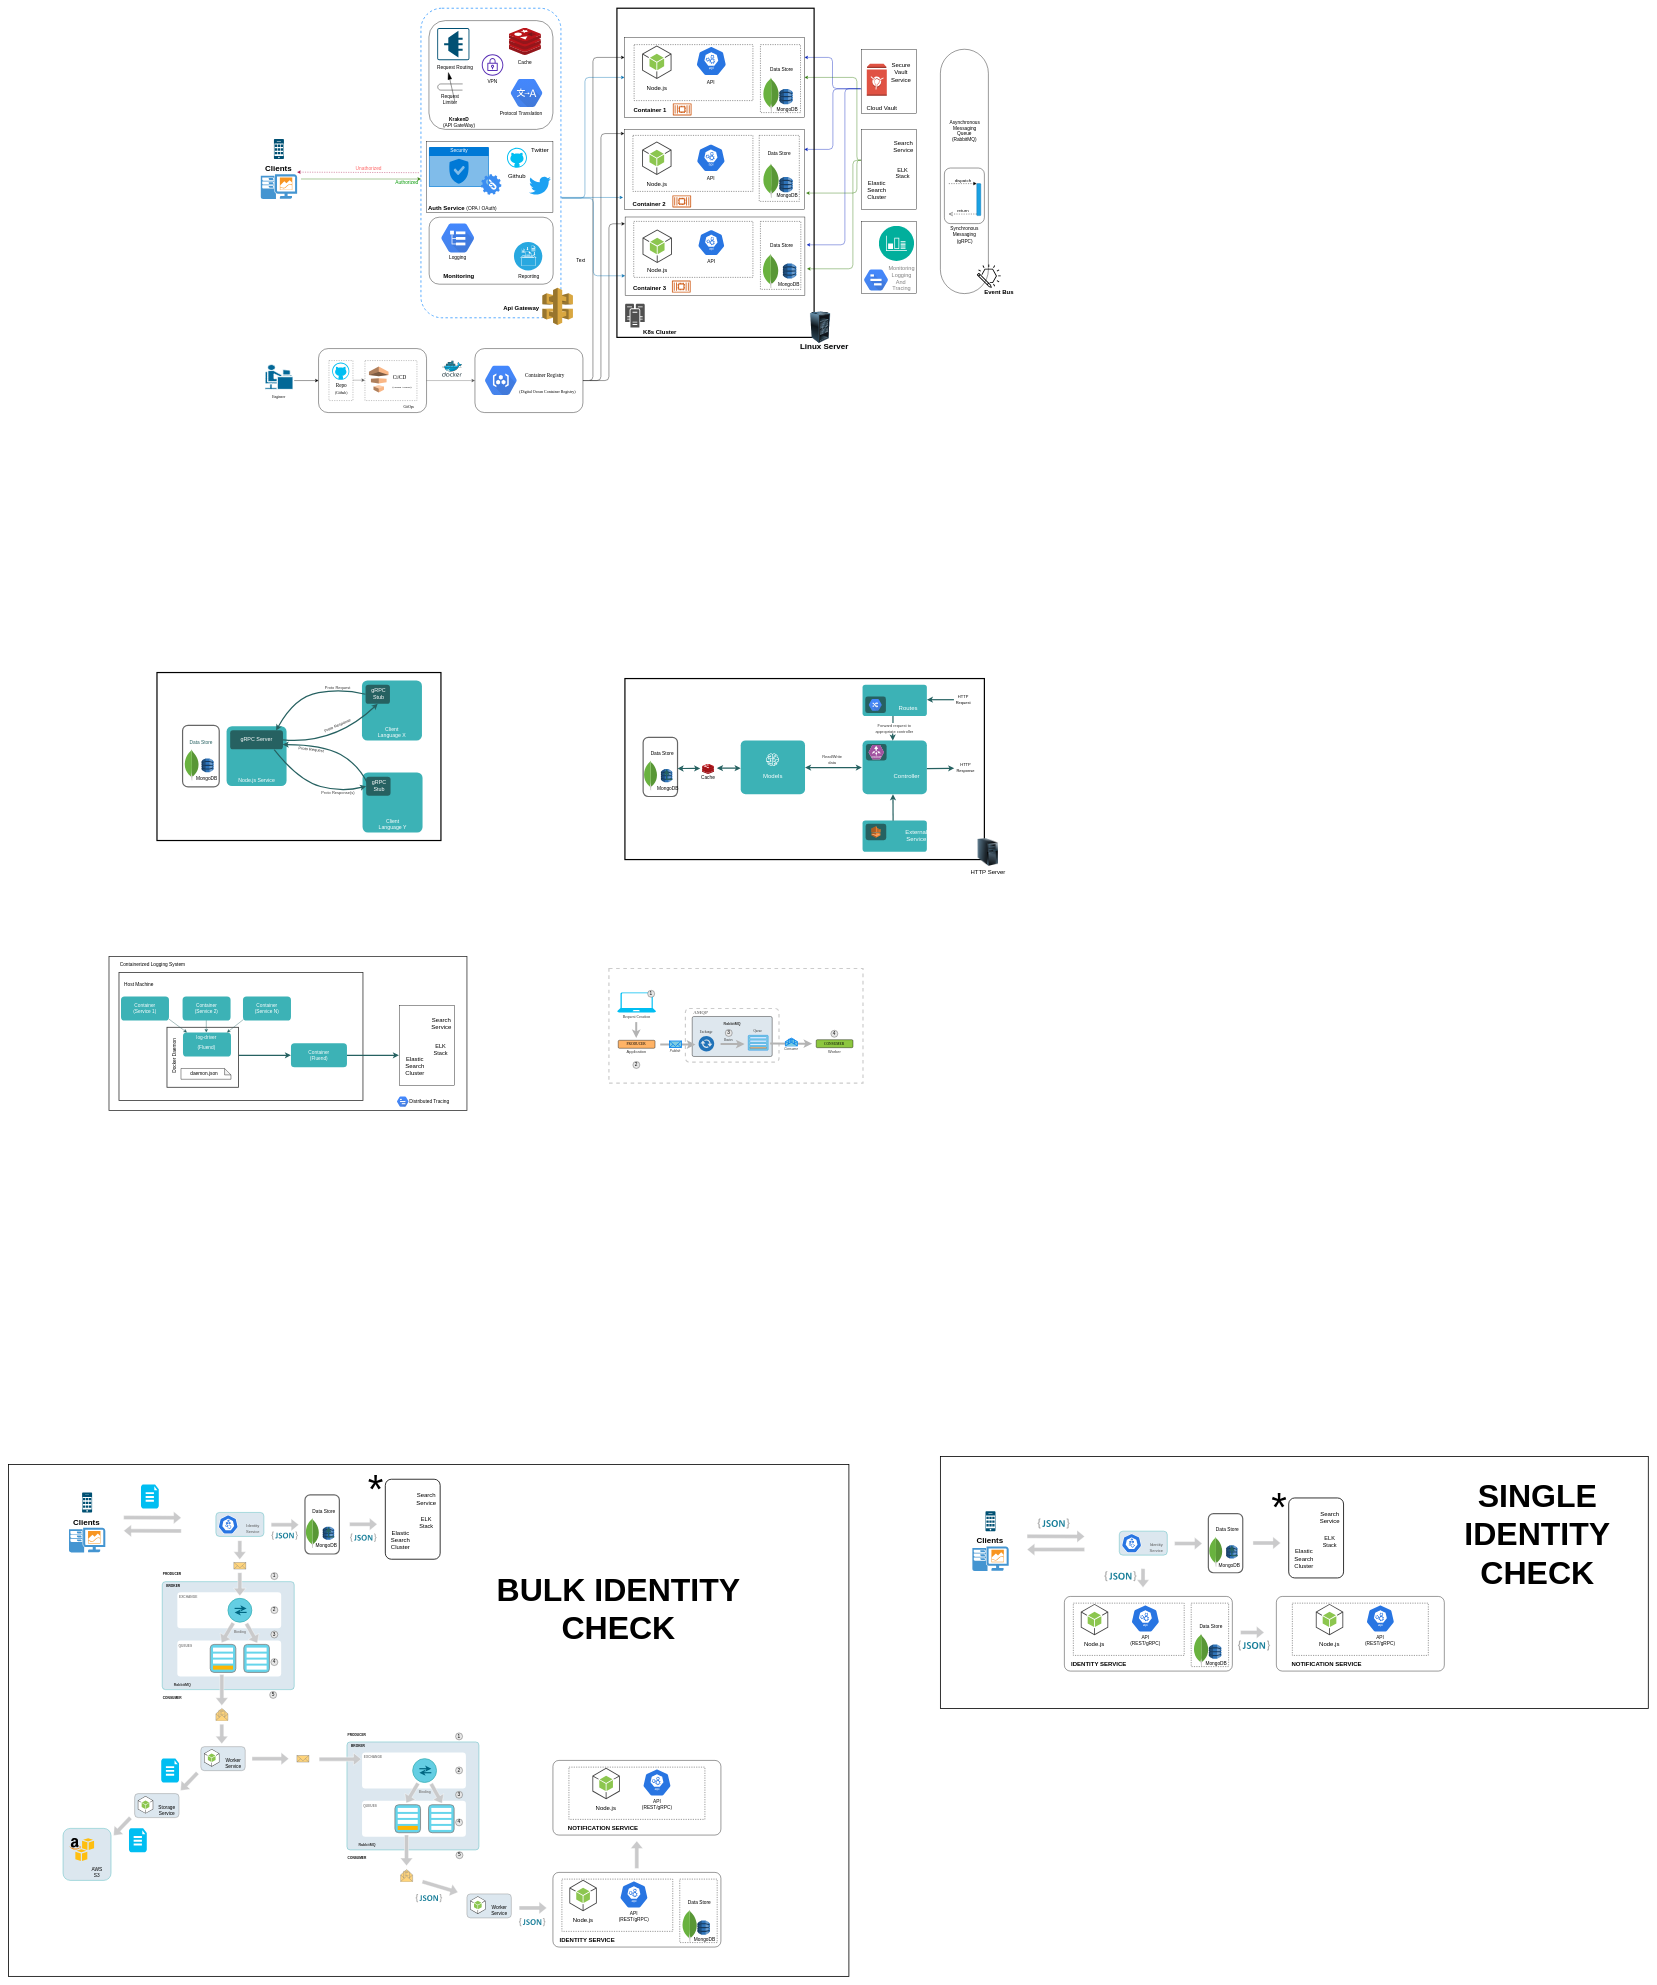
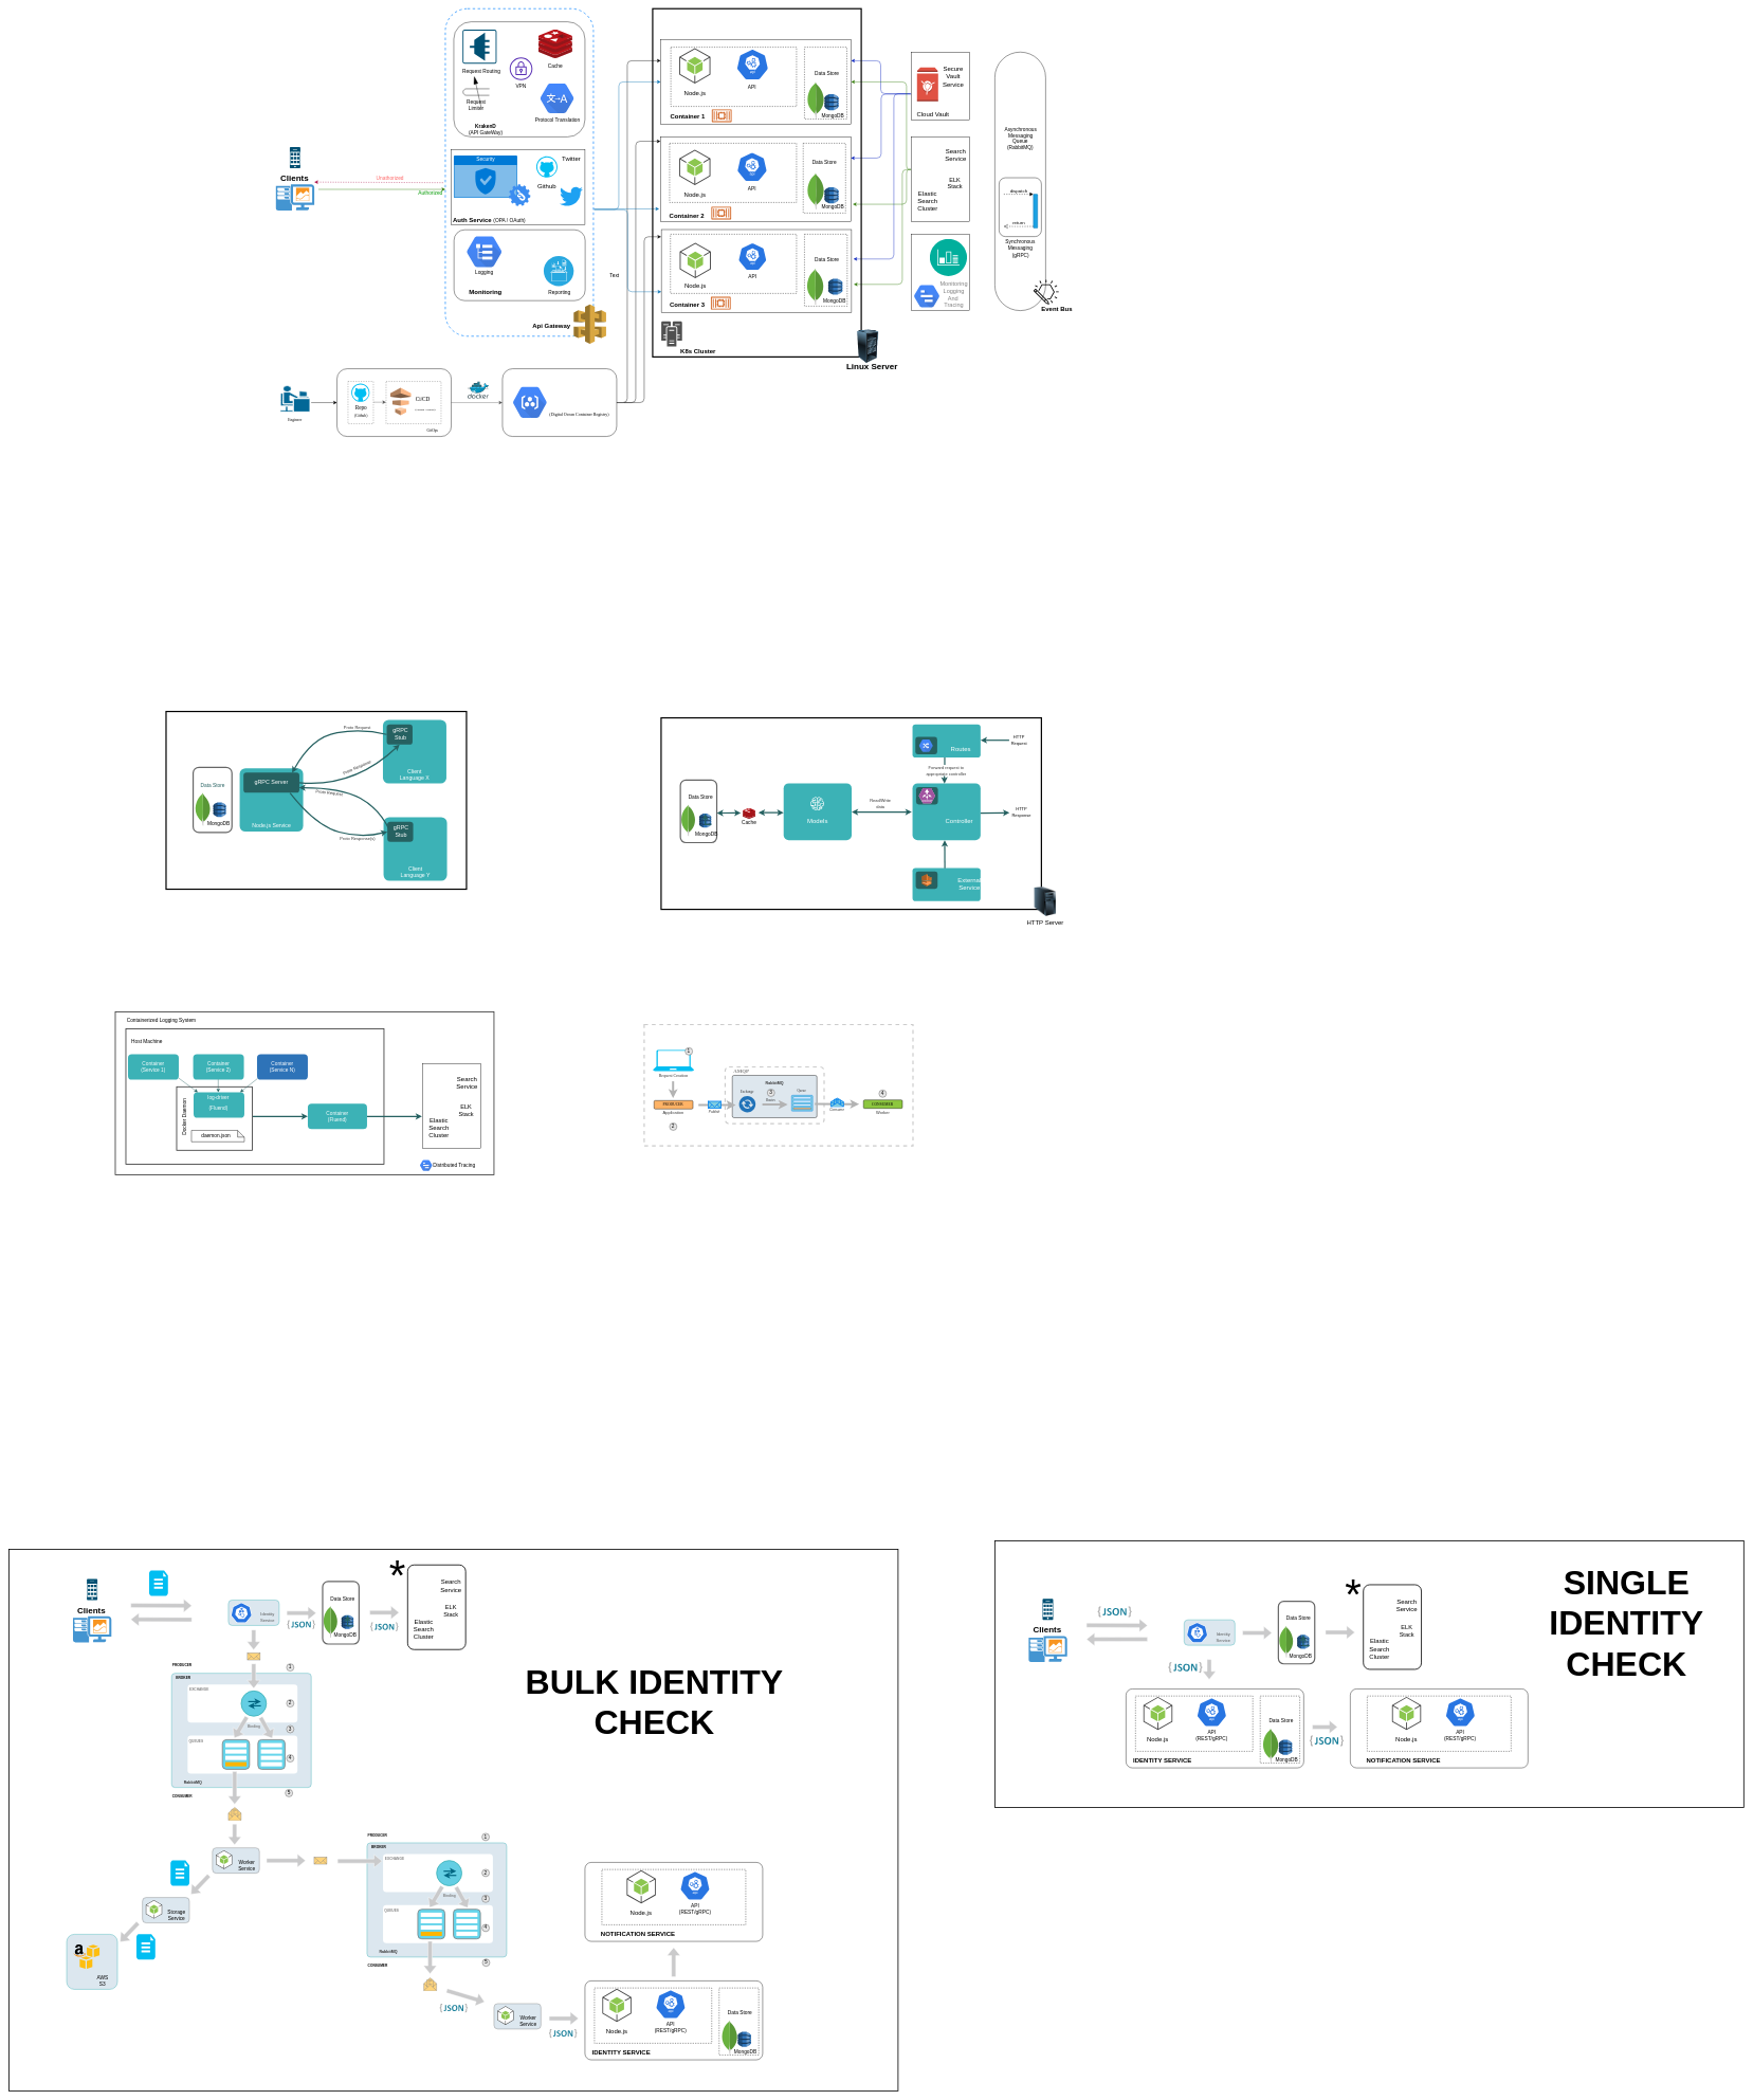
- <mxCell id="135" value="Protocol Translation" style="text;html=1;strokeColor=none;fillColor=none;align=center;verticalAlign=middle;whiteSpace=wrap;rounded=0;shadow=0;glass=0;comic=0;" parent="120" vertex="1"><mxGeometry x="191" y="253" width="119" height="20" as="geometry" /></mxCell>
+ <mxCell id="135" value="Protocol Translation" style="text;html=1;strokeColor=none;fillColor=none;align=center;verticalAlign=middle;whiteSpace=wrap;rounded=0;shadow=0;glass=0;comic=0;" parent="120" vertex="1"><mxGeometry x="206" y="253" width="119" height="20" as="geometry" /></mxCell>
- <mxCell id="63" value="&lt;font face=&quot;Verdana&quot; style=&quot;font-size: 13px&quot;&gt;Container Registry&lt;/font&gt;" style="text;html=1;strokeColor=none;fillColor=none;align=center;verticalAlign=middle;whiteSpace=wrap;rounded=0;" parent="1" vertex="1"><mxGeometry x="1297" y="928" width="130" height="20" as="geometry" /></mxCell>
- <mxCell id="251" value="&lt;font color=&quot;#ffffff&quot;&gt;&lt;span style=&quot;font-family: &amp;#34;helvetica&amp;#34; ; font-size: 12px ; font-style: normal ; font-weight: 400 ; letter-spacing: normal ; text-align: center ; text-indent: 0px ; text-transform: none ; word-spacing: 0px ; display: inline ; float: none&quot;&gt;Container&lt;/span&gt;&lt;br style=&quot;font-family: &amp;#34;helvetica&amp;#34; ; font-size: 12px ; font-style: normal ; font-weight: 400 ; letter-spacing: normal ; text-align: center ; text-indent: 0px ; text-transform: none ; word-spacing: 0px&quot;&gt;&lt;span style=&quot;font-family: &amp;#34;helvetica&amp;#34; ; font-size: 12px ; font-style: normal ; font-weight: 400 ; letter-spacing: normal ; text-align: center ; text-indent: 0px ; text-transform: none ; word-spacing: 0px ; display: inline ; float: none&quot;&gt;(Service N)&lt;/span&gt;&lt;/font&gt;" style="rounded=1;whiteSpace=wrap;html=1;strokeWidth=3;strokeColor=none;fillColor=#3CB2B6;" parent="246" vertex="1"><mxGeometry x="335" y="100" width="120" height="60" as="geometry" /></mxCell>
+ <mxCell id="251" value="&lt;font color=&quot;#ffffff&quot;&gt;&lt;span style=&quot;font-family: &amp;#34;helvetica&amp;#34; ; font-size: 12px ; font-style: normal ; font-weight: 400 ; letter-spacing: normal ; text-align: center ; text-indent: 0px ; text-transform: none ; word-spacing: 0px ; display: inline ; float: none&quot;&gt;Container&lt;/span&gt;&lt;br style=&quot;font-family: &amp;#34;helvetica&amp;#34; ; font-size: 12px ; font-style: normal ; font-weight: 400 ; letter-spacing: normal ; text-align: center ; text-indent: 0px ; text-transform: none ; word-spacing: 0px&quot;&gt;&lt;span style=&quot;font-family: &amp;#34;helvetica&amp;#34; ; font-size: 12px ; font-style: normal ; font-weight: 400 ; letter-spacing: normal ; text-align: center ; text-indent: 0px ; text-transform: none ; word-spacing: 0px ; display: inline ; float: none&quot;&gt;(Service N)&lt;/span&gt;&lt;/font&gt;" style="rounded=1;whiteSpace=wrap;html=1;strokeWidth=3;strokeColor=none;fillColor=#2e73b8;" parent="246" vertex="1"><mxGeometry x="335" y="100" width="120" height="60" as="geometry" /></mxCell>
